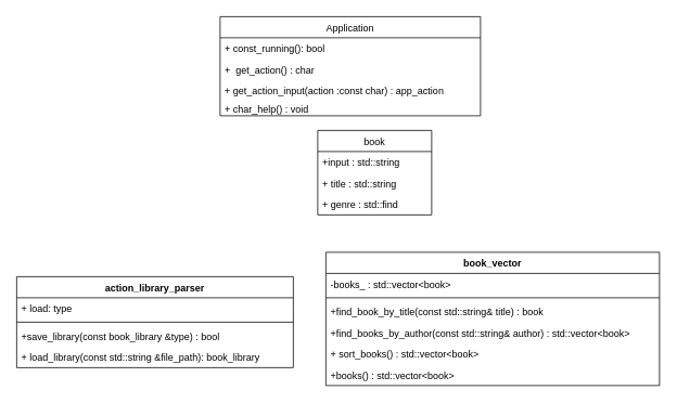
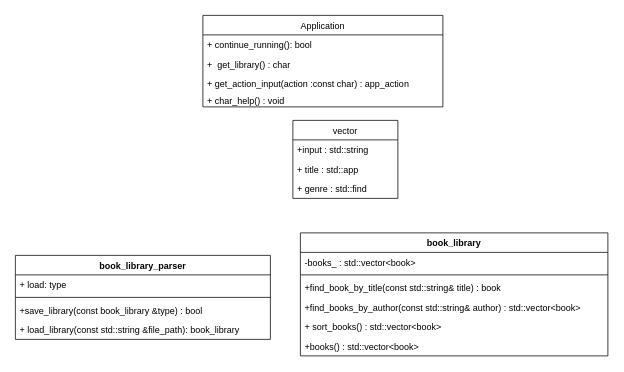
- <mxCell id="3" value="+ const_running(): bool" style="text;strokeColor=none;fillColor=none;align=left;verticalAlign=top;spacingLeft=4;spacingRight=4;overflow=hidden;rotatable=0;points=[[0,0.5],[1,0.5]];portConstraint=eastwest;" vertex="1" parent="2"><mxGeometry y="26" width="320" height="26" as="geometry" /></mxCell>
+ <mxCell id="3" value="+ continue_running(): bool" style="text;strokeColor=none;fillColor=none;align=left;verticalAlign=top;spacingLeft=4;spacingRight=4;overflow=hidden;rotatable=0;points=[[0,0.5],[1,0.5]];portConstraint=eastwest;" vertex="1" parent="2"><mxGeometry y="26" width="320" height="26" as="geometry" /></mxCell>
- <mxCell id="4" value="+  get_action() : char" style="text;strokeColor=none;fillColor=none;align=left;verticalAlign=top;spacingLeft=4;spacingRight=4;overflow=hidden;rotatable=0;points=[[0,0.5],[1,0.5]];portConstraint=eastwest;" vertex="1" parent="2"><mxGeometry y="52" width="320" height="26" as="geometry" /></mxCell>
+ <mxCell id="4" value="+  get_library() : char" style="text;strokeColor=none;fillColor=none;align=left;verticalAlign=top;spacingLeft=4;spacingRight=4;overflow=hidden;rotatable=0;points=[[0,0.5],[1,0.5]];portConstraint=eastwest;" vertex="1" parent="2"><mxGeometry y="52" width="320" height="26" as="geometry" /></mxCell>
- <mxCell id="7" value="book" style="swimlane;fontStyle=0;childLayout=stackLayout;horizontal=1;startSize=26;fillColor=none;horizontalStack=0;resizeParent=1;resizeParentMax=0;resizeLast=0;collapsible=1;marginBottom=0;" vertex="1" parent="1"><mxGeometry x="390" y="160" width="140" height="104" as="geometry" /></mxCell>
+ <mxCell id="7" value="vector" style="swimlane;fontStyle=0;childLayout=stackLayout;horizontal=1;startSize=26;fillColor=none;horizontalStack=0;resizeParent=1;resizeParentMax=0;resizeLast=0;collapsible=1;marginBottom=0;" vertex="1" parent="1"><mxGeometry x="390" y="160" width="140" height="104" as="geometry" /></mxCell>
- <mxCell id="9" value="+ title : std::string" style="text;strokeColor=none;fillColor=none;align=left;verticalAlign=top;spacingLeft=4;spacingRight=4;overflow=hidden;rotatable=0;points=[[0,0.5],[1,0.5]];portConstraint=eastwest;" vertex="1" parent="7"><mxGeometry y="52" width="140" height="26" as="geometry" /></mxCell>
+ <mxCell id="9" value="+ title : std::app" style="text;strokeColor=none;fillColor=none;align=left;verticalAlign=top;spacingLeft=4;spacingRight=4;overflow=hidden;rotatable=0;points=[[0,0.5],[1,0.5]];portConstraint=eastwest;" vertex="1" parent="7"><mxGeometry y="52" width="140" height="26" as="geometry" /></mxCell>
- <mxCell id="11" value="book_vector" style="swimlane;fontStyle=1;align=center;verticalAlign=top;childLayout=stackLayout;horizontal=1;startSize=26;horizontalStack=0;resizeParent=1;resizeParentMax=0;resizeLast=0;collapsible=1;marginBottom=0;" vertex="1" parent="1"><mxGeometry x="400" y="310" width="410" height="164" as="geometry" /></mxCell>
+ <mxCell id="11" value="book_library" style="swimlane;fontStyle=1;align=center;verticalAlign=top;childLayout=stackLayout;horizontal=1;startSize=26;horizontalStack=0;resizeParent=1;resizeParentMax=0;resizeLast=0;collapsible=1;marginBottom=0;" vertex="1" parent="1"><mxGeometry x="400" y="310" width="410" height="164" as="geometry" /></mxCell>
- <mxCell id="18" value="action_library_parser" style="swimlane;fontStyle=1;align=center;verticalAlign=top;childLayout=stackLayout;horizontal=1;startSize=26;horizontalStack=0;resizeParent=1;resizeParentMax=0;resizeLast=0;collapsible=1;marginBottom=0;" vertex="1" parent="1"><mxGeometry x="20" y="340" width="340" height="112" as="geometry" /></mxCell>
+ <mxCell id="18" value="book_library_parser" style="swimlane;fontStyle=1;align=center;verticalAlign=top;childLayout=stackLayout;horizontal=1;startSize=26;horizontalStack=0;resizeParent=1;resizeParentMax=0;resizeLast=0;collapsible=1;marginBottom=0;" vertex="1" parent="1"><mxGeometry x="20" y="340" width="340" height="112" as="geometry" /></mxCell>
